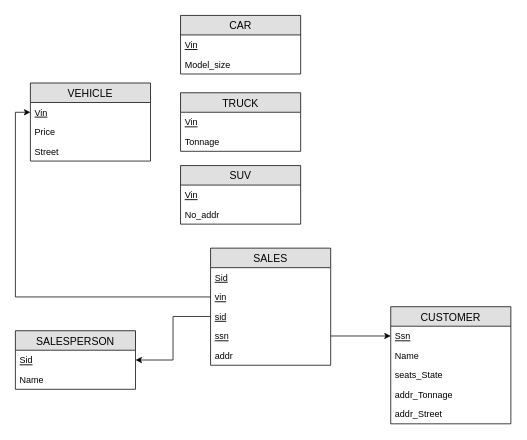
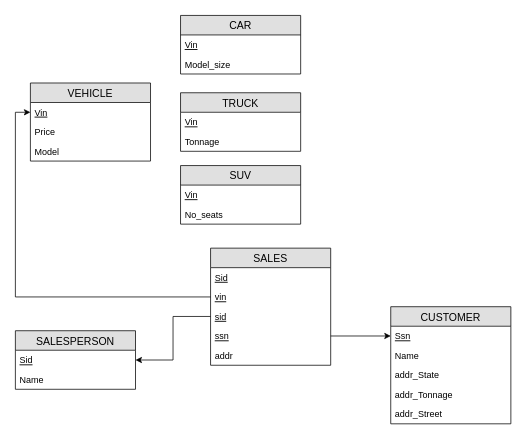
- <mxCell id="5" value="Street" style="text;strokeColor=none;fillColor=none;spacingLeft=4;spacingRight=4;overflow=hidden;rotatable=0;points=[[0,0.5],[1,0.5]];portConstraint=eastwest;fontSize=12;" vertex="1" parent="2"><mxGeometry y="78" width="160" height="26" as="geometry" /></mxCell>
+ <mxCell id="5" value="Model" style="text;strokeColor=none;fillColor=none;spacingLeft=4;spacingRight=4;overflow=hidden;rotatable=0;points=[[0,0.5],[1,0.5]];portConstraint=eastwest;fontSize=12;" vertex="1" parent="2"><mxGeometry y="78" width="160" height="26" as="geometry" /></mxCell>
- <mxCell id="17" value="No_addr" style="text;strokeColor=none;fillColor=none;spacingLeft=4;spacingRight=4;overflow=hidden;rotatable=0;points=[[0,0.5],[1,0.5]];portConstraint=eastwest;fontSize=12;" vertex="1" parent="15"><mxGeometry y="52" width="160" height="26" as="geometry" /></mxCell>
+ <mxCell id="17" value="No_seats" style="text;strokeColor=none;fillColor=none;spacingLeft=4;spacingRight=4;overflow=hidden;rotatable=0;points=[[0,0.5],[1,0.5]];portConstraint=eastwest;fontSize=12;" vertex="1" parent="15"><mxGeometry y="52" width="160" height="26" as="geometry" /></mxCell>
- <mxCell id="21" value="seats_State" style="text;strokeColor=none;fillColor=none;spacingLeft=4;spacingRight=4;overflow=hidden;rotatable=0;points=[[0,0.5],[1,0.5]];portConstraint=eastwest;fontSize=12;" vertex="1" parent="18"><mxGeometry y="78" width="160" height="26" as="geometry" /></mxCell>
+ <mxCell id="21" value="addr_State" style="text;strokeColor=none;fillColor=none;spacingLeft=4;spacingRight=4;overflow=hidden;rotatable=0;points=[[0,0.5],[1,0.5]];portConstraint=eastwest;fontSize=12;" vertex="1" parent="18"><mxGeometry y="78" width="160" height="26" as="geometry" /></mxCell>
